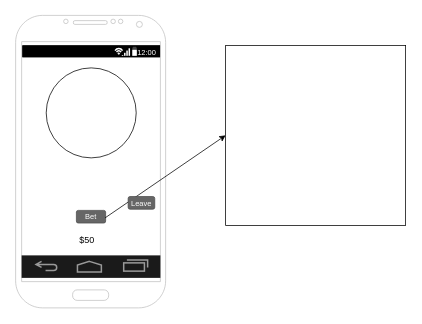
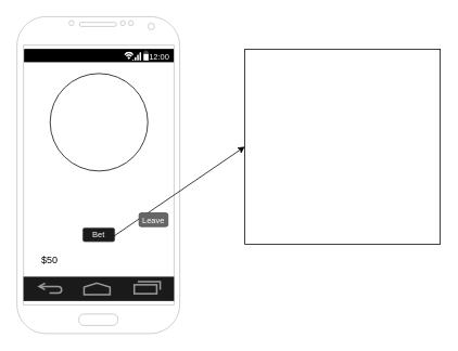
- <mxCell id="6" value="Bet" style="rounded=1;html=1;shadow=0;dashed=0;whiteSpace=wrap;fontSize=10;fillColor=#666666;align=center;strokeColor=#4D4D4D;fontColor=#ffffff;" parent="1" vertex="1"><mxGeometry x="101" y="280" width="39" height="16.88" as="geometry" /></mxCell>
+ <mxCell id="6" value="Bet" style="rounded=1;html=1;shadow=0;dashed=0;whiteSpace=wrap;fontSize=10;fillColor=#1a1a1a;align=center;strokeColor=#4D4D4D;fontColor=#ffffff;" parent="1" vertex="1"><mxGeometry x="101" y="280" width="39" height="16.88" as="geometry" /></mxCell>
- <mxCell id="10" value="$50" style="text;html=1;resizable=0;autosize=1;align=center;verticalAlign=middle;points=[];fillColor=none;strokeColor=none;rounded=0;" parent="1" vertex="1"><mxGeometry x="95" y="310" width="40" height="20" as="geometry" /></mxCell>
+ <mxCell id="10" value="$50" style="text;html=1;resizable=0;autosize=1;align=center;verticalAlign=middle;points=[];fillColor=none;strokeColor=none;rounded=0;" parent="1" vertex="1"><mxGeometry x="40" y="310" width="40" height="20" as="geometry" /></mxCell>
